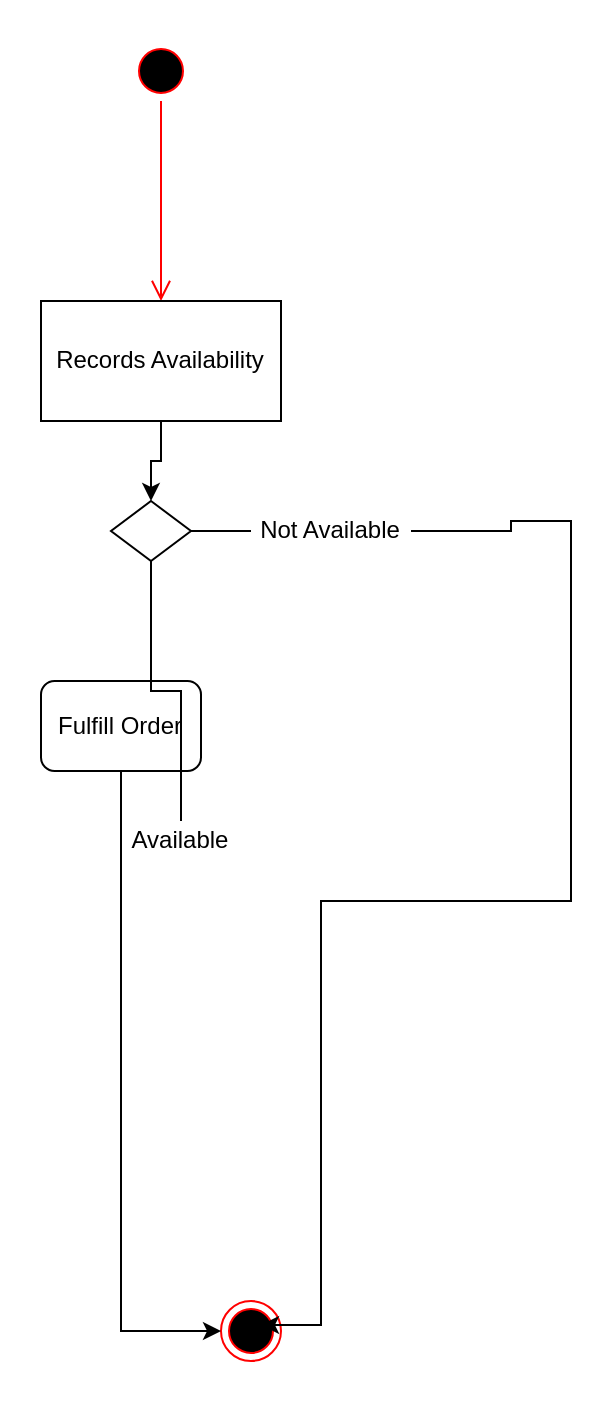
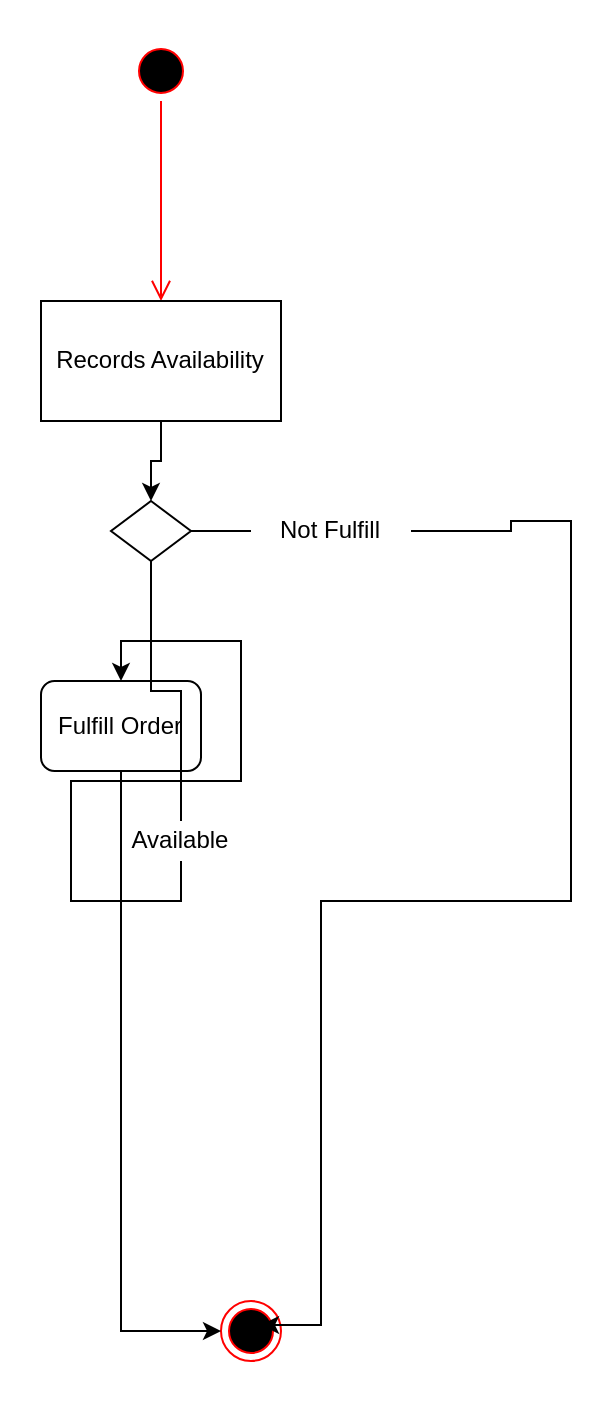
- <mxCell id="12" value="Not Available" style="text;html=1;strokeColor=none;fillColor=none;align=center;verticalAlign=middle;whiteSpace=wrap;rounded=0;glass=0;" parent="1" vertex="1"><mxGeometry x="125" y="255" width="80" height="20" as="geometry" /></mxCell>
+ <mxCell id="12" value="Not Fulfill" style="text;html=1;strokeColor=none;fillColor=none;align=center;verticalAlign=middle;whiteSpace=wrap;rounded=0;glass=0;" parent="1" vertex="1"><mxGeometry x="125" y="255" width="80" height="20" as="geometry" /></mxCell>
+ <mxCell id="5" style="edgeStyle=orthogonalEdgeStyle;rounded=0;orthogonalLoop=1;jettySize=auto;html=1;exitX=0.5;exitY=1;exitDx=0;exitDy=0;entryX=0.5;entryY=0;entryDx=0;entryDy=0;" parent="1" source="14" target="11" edge="1"><mxGeometry relative="1" as="geometry" /></mxCell>
